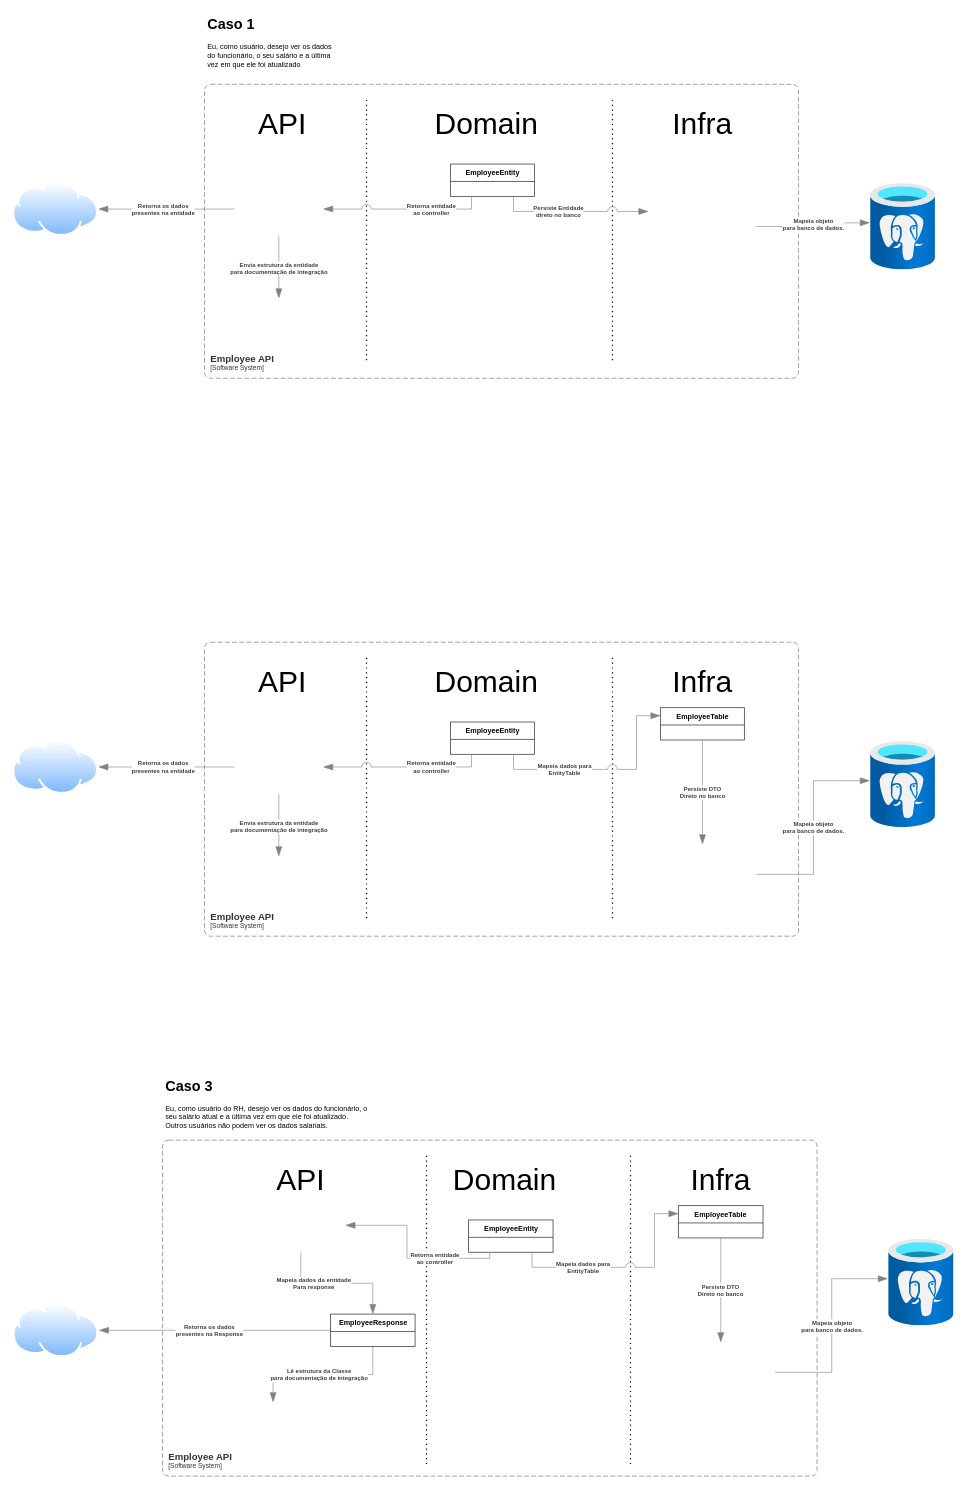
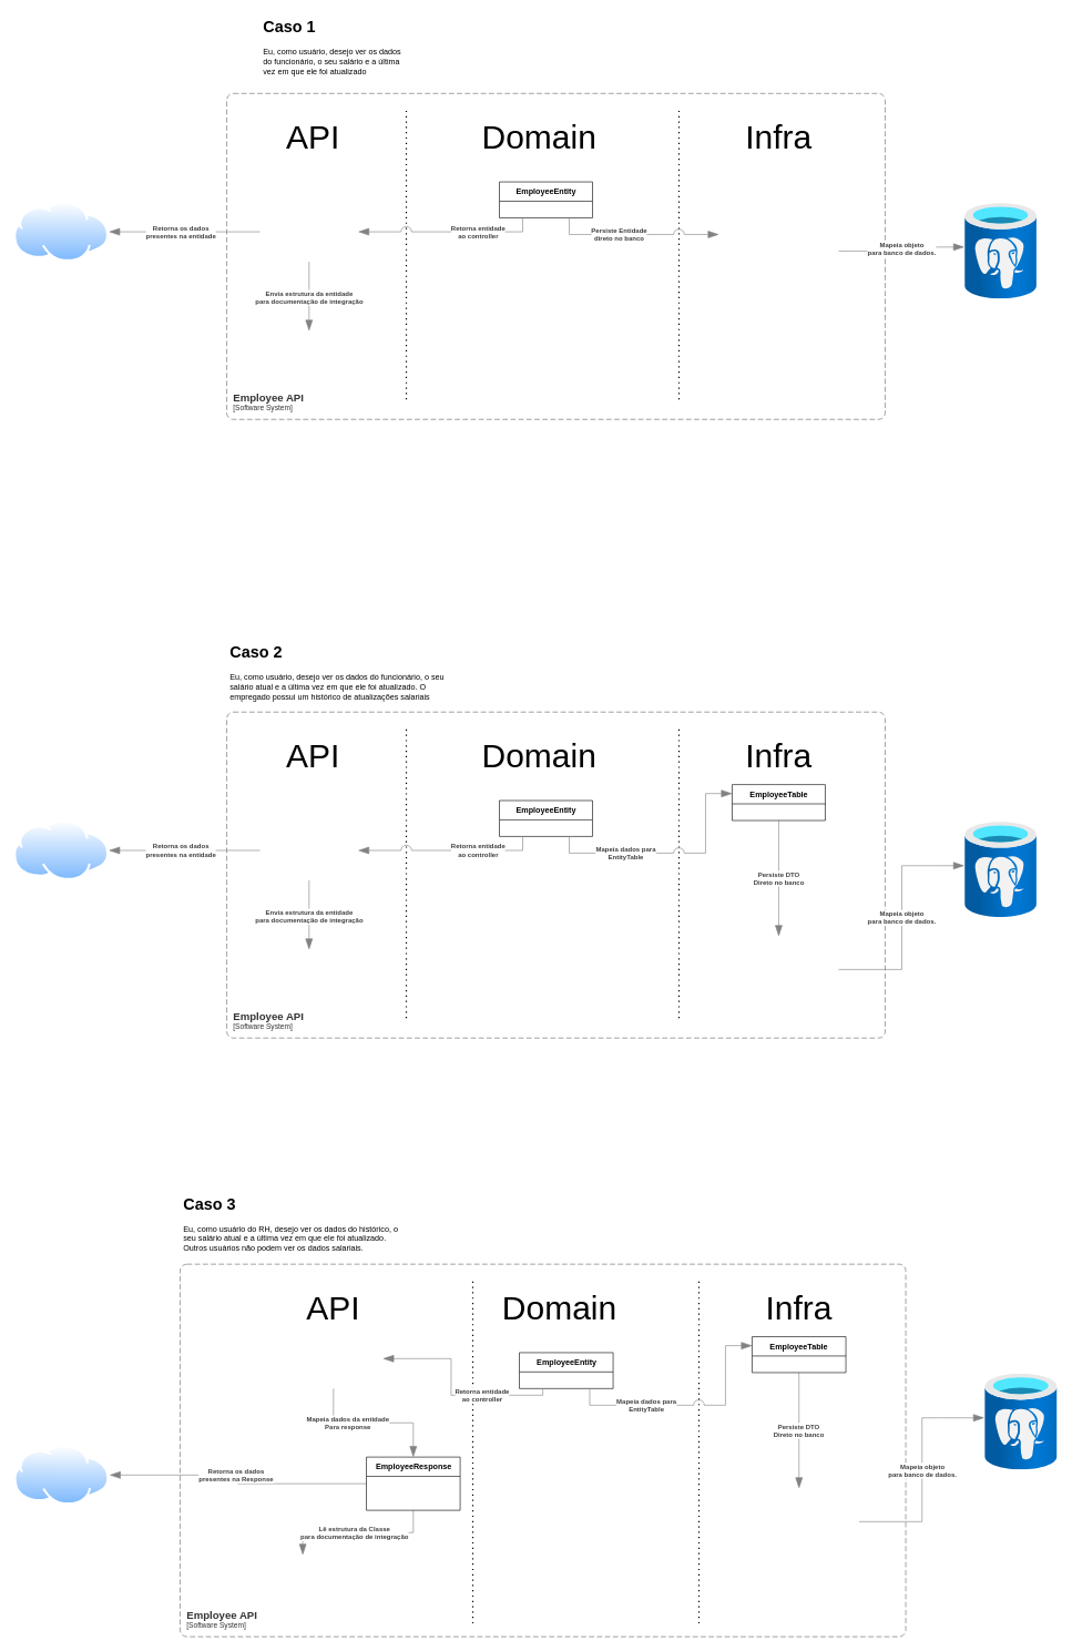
- <mxCell id="59" value="&lt;h1&gt;Caso 1&lt;/h1&gt;&lt;p&gt;Eu, como usuário, desejo ver os dados do funcionário, o seu salário e a última vez em que ele foi atualizado&lt;/p&gt;" style="text;html=1;strokeColor=none;fillColor=none;spacing=5;spacingTop=-20;whiteSpace=wrap;overflow=hidden;rounded=0;fontSize=12;" vertex="1" parent="1"><mxGeometry x="340" y="20" width="230" height="100" as="geometry" /></mxCell>
+ <mxCell id="59" value="&lt;h1&gt;Caso 1&lt;/h1&gt;&lt;p&gt;Eu, como usuário, desejo ver os dados do funcionário, o seu salário e a última vez em que ele foi atualizado&lt;/p&gt;" style="text;html=1;strokeColor=none;fillColor=none;spacing=5;spacingTop=-20;whiteSpace=wrap;overflow=hidden;rounded=0;fontSize=12;" vertex="1" parent="1"><mxGeometry x="390" y="20" width="230" height="100" as="geometry" /></mxCell>
+ <mxCell id="60" value="&lt;h1&gt;Caso 2&lt;/h1&gt;&lt;p&gt;Eu, como usuário, desejo ver os dados do funcionário, o seu salário atual e a última vez em que ele foi atualizado. O empregado possui um histórico de atualizações salariais&lt;/p&gt;" style="text;html=1;strokeColor=none;fillColor=none;spacing=5;spacingTop=-20;whiteSpace=wrap;overflow=hidden;rounded=0;fontSize=12;" vertex="1" parent="1"><mxGeometry x="340" y="960" width="350" height="100" as="geometry" /></mxCell>
- <mxCell id="61" value="&lt;h1&gt;Caso 3&lt;/h1&gt;&lt;p&gt;Eu, como usuário do RH, desejo ver os dados do funcionário, o seu salário atual e a última vez em que ele foi atualizado.&lt;br&gt;Outros usuários não podem ver os dados salariais.&lt;/p&gt;" style="text;html=1;strokeColor=none;fillColor=none;spacing=5;spacingTop=-20;whiteSpace=wrap;overflow=hidden;rounded=0;fontSize=12;" vertex="1" parent="1"><mxGeometry x="270" y="1790" width="351" height="100" as="geometry" /></mxCell>
+ <mxCell id="61" value="&lt;h1&gt;Caso 3&lt;/h1&gt;&lt;p&gt;Eu, como usuário do RH, desejo ver os dados do histórico, o seu salário atual e a última vez em que ele foi atualizado.&lt;br&gt;Outros usuários não podem ver os dados salariais.&lt;/p&gt;" style="text;html=1;strokeColor=none;fillColor=none;spacing=5;spacingTop=-20;whiteSpace=wrap;overflow=hidden;rounded=0;fontSize=12;" vertex="1" parent="1"><mxGeometry x="270" y="1790" width="351" height="100" as="geometry" /></mxCell>
- <mxCell id="57" value="EmployeeResponse" style="swimlane;fontStyle=1;align=center;verticalAlign=middle;childLayout=stackLayout;horizontal=1;startSize=29;horizontalStack=0;resizeParent=1;resizeParentMax=0;resizeLast=0;collapsible=0;marginBottom=0;html=1;fontSize=12;" vertex="1" parent="1"><mxGeometry x="550" y="2190" width="141" height="54" as="geometry" /></mxCell>
+ <mxCell id="57" value="EmployeeResponse" style="swimlane;fontStyle=1;align=center;verticalAlign=middle;childLayout=stackLayout;horizontal=1;startSize=29;horizontalStack=0;resizeParent=1;resizeParentMax=0;resizeLast=0;collapsible=0;marginBottom=0;html=1;fontSize=12;" vertex="1" parent="1"><mxGeometry x="550" y="2190" width="141" height="80" as="geometry" /></mxCell>
